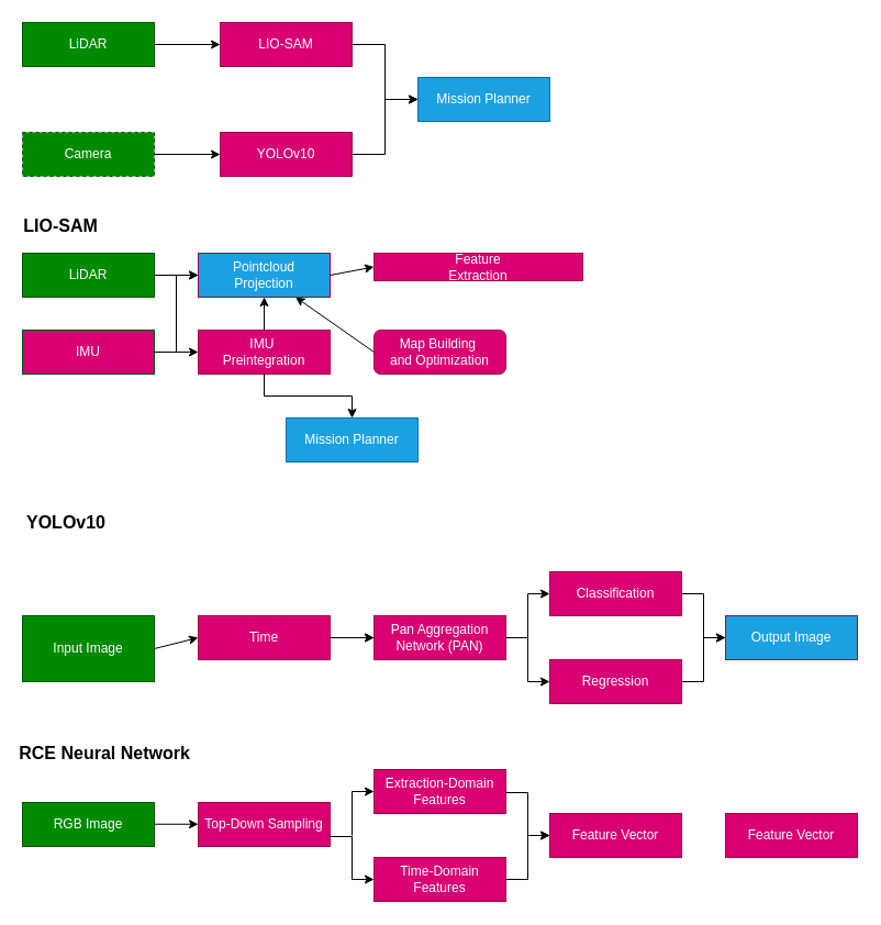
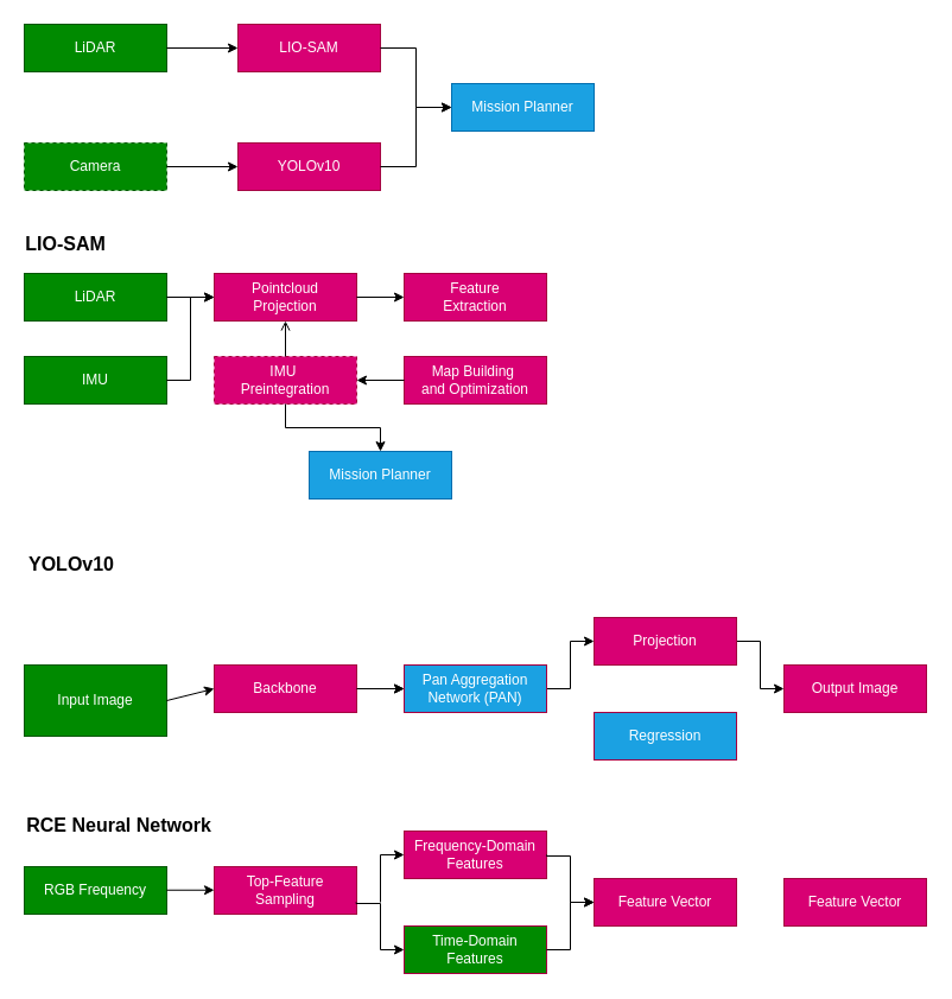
- <mxCell id="14" value="Feature&lt;div&gt;Extraction&lt;/div&gt;" style="rounded=0;whiteSpace=wrap;html=1;fillColor=#d80073;fontColor=#ffffff;strokeColor=#A50040;" vertex="1" parent="1"><mxGeometry x="340" y="230" width="190" height="25" as="geometry" /></mxCell>
+ <mxCell id="14" value="Feature&lt;div&gt;Extraction&lt;/div&gt;" style="rounded=0;whiteSpace=wrap;html=1;fillColor=#d80073;fontColor=#ffffff;strokeColor=#A50040;" vertex="1" parent="1"><mxGeometry x="340" y="230" width="120" height="40" as="geometry" /></mxCell>
- <mxCell id="13" value="Pointcloud&lt;div&gt;Projection&lt;/div&gt;" style="rounded=0;whiteSpace=wrap;html=1;fillColor=#1ba1e2;fontColor=#ffffff;strokeColor=#A50040;" vertex="1" parent="1"><mxGeometry x="180" y="230" width="120" height="40" as="geometry" /></mxCell>
+ <mxCell id="13" value="Pointcloud&lt;div&gt;Projection&lt;/div&gt;" style="rounded=0;whiteSpace=wrap;html=1;fillColor=#d80073;fontColor=#ffffff;strokeColor=#A50040;" vertex="1" parent="1"><mxGeometry x="180" y="230" width="120" height="40" as="geometry" /></mxCell>
- <mxCell id="25" value="" style="endArrow=classic;html=1;rounded=0;exitX=0.5;exitY=0;exitDx=0;exitDy=0;entryX=0.5;entryY=1;entryDx=0;entryDy=0;" edge="1" parent="1" source="17" target="13"><mxGeometry width="50" height="50" relative="1" as="geometry"><mxPoint x="200" y="280" as="sourcePoint" /><mxPoint x="240" y="280" as="targetPoint" /></mxGeometry></mxCell>
+ <mxCell id="25" value="" style="endArrow=open;html=1;rounded=0;exitX=0.5;exitY=0;exitDx=0;exitDy=0;entryX=0.5;entryY=1;entryDx=0;entryDy=0;" edge="1" parent="1" source="17" target="13"><mxGeometry width="50" height="50" relative="1" as="geometry"><mxPoint x="200" y="280" as="sourcePoint" /><mxPoint x="240" y="280" as="targetPoint" /></mxGeometry></mxCell>
- <mxCell id="21" value="" style="endArrow=classic;html=1;rounded=0;exitX=0;exitY=0.5;exitDx=0;exitDy=0;" edge="1" parent="1" source="15" target="13"><mxGeometry width="50" height="50" relative="1" as="geometry"><mxPoint x="400" y="290" as="sourcePoint" /><mxPoint x="330" y="320" as="targetPoint" /></mxGeometry></mxCell>
+ <mxCell id="21" value="" style="endArrow=classic;html=1;rounded=0;exitX=0;exitY=0.5;exitDx=0;exitDy=0;entryX=1;entryY=0.5;entryDx=0;entryDy=0;" edge="1" parent="1" source="15" target="17"><mxGeometry width="50" height="50" relative="1" as="geometry"><mxPoint x="400" y="290" as="sourcePoint" /><mxPoint x="330" y="320" as="targetPoint" /></mxGeometry></mxCell>
- <mxCell id="16" value="IMU" style="rounded=0;whiteSpace=wrap;html=1;fillColor=#d80073;fontColor=#ffffff;strokeColor=#005700;" vertex="1" parent="1"><mxGeometry x="20" y="300" width="120" height="40" as="geometry" /></mxCell>
+ <mxCell id="16" value="IMU" style="rounded=0;whiteSpace=wrap;html=1;fillColor=#008a00;fontColor=#ffffff;strokeColor=#005700;" vertex="1" parent="1"><mxGeometry x="20" y="300" width="120" height="40" as="geometry" /></mxCell>
- <mxCell id="23" value="" style="endArrow=classic;html=1;rounded=0;exitX=1;exitY=0.5;exitDx=0;exitDy=0;entryX=0;entryY=0.5;entryDx=0;entryDy=0;" edge="1" parent="1" source="16" target="17"><mxGeometry width="50" height="50" relative="1" as="geometry"><mxPoint x="160" y="250" as="sourcePoint" /><mxPoint x="200" y="250" as="targetPoint" /></mxGeometry></mxCell>
- <mxCell id="17" value="IMU&amp;nbsp;&lt;div&gt;Preintegration&lt;/div&gt;" style="rounded=0;whiteSpace=wrap;html=1;fillColor=#d80073;fontColor=#ffffff;strokeColor=#A50040;" vertex="1" parent="1"><mxGeometry x="180" y="300" width="120" height="40" as="geometry" /></mxCell>
+ <mxCell id="17" value="IMU&amp;nbsp;&lt;div&gt;Preintegration&lt;/div&gt;" style="rounded=0;whiteSpace=wrap;html=1;fillColor=#d80073;fontColor=#ffffff;strokeColor=#A50040;dashed=1;" vertex="1" parent="1"><mxGeometry x="180" y="300" width="120" height="40" as="geometry" /></mxCell>
- <mxCell id="15" value="Map Building&amp;nbsp;&lt;div&gt;and Optimization&lt;/div&gt;" style="whiteSpace=wrap;html=1;fillColor=#d80073;fontColor=#ffffff;strokeColor=#A50040;rounded=1;" vertex="1" parent="1"><mxGeometry x="340" y="300" width="120" height="40" as="geometry" /></mxCell>
+ <mxCell id="15" value="Map Building&amp;nbsp;&lt;div&gt;and Optimization&lt;/div&gt;" style="rounded=0;whiteSpace=wrap;html=1;fillColor=#d80073;fontColor=#ffffff;strokeColor=#A50040;" vertex="1" parent="1"><mxGeometry x="340" y="300" width="120" height="40" as="geometry" /></mxCell>
- <mxCell id="34" value="Classification" style="rounded=0;whiteSpace=wrap;html=1;fillColor=#d80073;fontColor=#ffffff;strokeColor=#A50040;" vertex="1" parent="1"><mxGeometry x="500" y="520" width="120" height="40" as="geometry" /></mxCell>
+ <mxCell id="34" value="Projection" style="rounded=0;whiteSpace=wrap;html=1;fillColor=#d80073;fontColor=#ffffff;strokeColor=#A50040;" vertex="1" parent="1"><mxGeometry x="500" y="520" width="120" height="40" as="geometry" /></mxCell>
- <mxCell id="29" value="Time" style="rounded=0;whiteSpace=wrap;html=1;fillColor=#d80073;fontColor=#ffffff;strokeColor=#A50040;" vertex="1" parent="1"><mxGeometry x="180" y="560" width="120" height="40" as="geometry" /></mxCell>
+ <mxCell id="29" value="Backbone" style="rounded=0;whiteSpace=wrap;html=1;fillColor=#d80073;fontColor=#ffffff;strokeColor=#A50040;" vertex="1" parent="1"><mxGeometry x="180" y="560" width="120" height="40" as="geometry" /></mxCell>
- <mxCell id="32" value="Pan Aggregation Network (PAN)" style="rounded=0;whiteSpace=wrap;html=1;fillColor=#d80073;fontColor=#ffffff;strokeColor=#A50040;" vertex="1" parent="1"><mxGeometry x="340" y="560" width="120" height="40" as="geometry" /></mxCell>
+ <mxCell id="32" value="Pan Aggregation Network (PAN)" style="rounded=0;whiteSpace=wrap;html=1;fillColor=#1ba1e2;fontColor=#ffffff;strokeColor=#A50040;" vertex="1" parent="1"><mxGeometry x="340" y="560" width="120" height="40" as="geometry" /></mxCell>
- <mxCell id="37" value="Output Image" style="rounded=0;whiteSpace=wrap;html=1;fillColor=#1ba1e2;fontColor=#ffffff;strokeColor=#A50040;" vertex="1" parent="1"><mxGeometry x="660" y="560" width="120" height="40" as="geometry" /></mxCell>
+ <mxCell id="37" value="Output Image" style="rounded=0;whiteSpace=wrap;html=1;fillColor=#d80073;fontColor=#ffffff;strokeColor=#A50040;" vertex="1" parent="1"><mxGeometry x="660" y="560" width="120" height="40" as="geometry" /></mxCell>
- <mxCell id="31" style="edgeStyle=orthogonalEdgeStyle;rounded=0;orthogonalLoop=1;jettySize=auto;html=1;exitX=1;exitY=0.5;exitDx=0;exitDy=0;entryX=0;entryY=0.5;entryDx=0;entryDy=0;" edge="1" parent="1" source="32" target="36"><mxGeometry relative="1" as="geometry" /></mxCell>
- <mxCell id="35" style="edgeStyle=orthogonalEdgeStyle;rounded=0;orthogonalLoop=1;jettySize=auto;html=1;exitX=1;exitY=0.5;exitDx=0;exitDy=0;entryX=0;entryY=0.5;entryDx=0;entryDy=0;" edge="1" parent="1" source="36" target="37"><mxGeometry relative="1" as="geometry" /></mxCell>
- <mxCell id="36" value="Regression" style="rounded=0;whiteSpace=wrap;html=1;fillColor=#d80073;fontColor=#ffffff;strokeColor=#A50040;" vertex="1" parent="1"><mxGeometry x="500" y="600" width="120" height="40" as="geometry" /></mxCell>
+ <mxCell id="36" value="Regression" style="rounded=0;whiteSpace=wrap;html=1;fillColor=#1ba1e2;fontColor=#ffffff;strokeColor=#A50040;" vertex="1" parent="1"><mxGeometry x="500" y="600" width="120" height="40" as="geometry" /></mxCell>
- <mxCell id="40" value="&lt;font size=&quot;3&quot;&gt;RCE Neural Network&lt;/font&gt;" style="text;html=1;align=center;verticalAlign=middle;whiteSpace=wrap;rounded=0;fontStyle=1" vertex="1" parent="1"><mxGeometry x="15" y="670" width="160" height="30" as="geometry" /></mxCell>
+ <mxCell id="40" value="&lt;font size=&quot;3&quot;&gt;RCE Neural Network&lt;/font&gt;" style="text;html=1;align=center;verticalAlign=middle;whiteSpace=wrap;rounded=0;fontStyle=1" vertex="1" parent="1"><mxGeometry x="20" y="680" width="160" height="30" as="geometry" /></mxCell>
- <mxCell id="45" value="Extraction-Domain Features" style="rounded=0;whiteSpace=wrap;html=1;fillColor=#d80073;fontColor=#ffffff;strokeColor=#A50040;" vertex="1" parent="1"><mxGeometry x="340" y="700" width="120" height="40" as="geometry" /></mxCell>
+ <mxCell id="45" value="Frequency-Domain Features" style="rounded=0;whiteSpace=wrap;html=1;fillColor=#d80073;fontColor=#ffffff;strokeColor=#A50040;" vertex="1" parent="1"><mxGeometry x="340" y="700" width="120" height="40" as="geometry" /></mxCell>
- <mxCell id="41" value="RGB Image" style="rounded=0;whiteSpace=wrap;html=1;fillColor=#008a00;fontColor=#ffffff;strokeColor=#005700;" vertex="1" parent="1"><mxGeometry x="20" y="730" width="120" height="40" as="geometry" /></mxCell>
+ <mxCell id="41" value="RGB Frequency" style="rounded=0;whiteSpace=wrap;html=1;fillColor=#008a00;fontColor=#ffffff;strokeColor=#005700;" vertex="1" parent="1"><mxGeometry x="20" y="730" width="120" height="40" as="geometry" /></mxCell>
- <mxCell id="43" value="Top-Down Sampling" style="rounded=0;whiteSpace=wrap;html=1;fillColor=#d80073;fontColor=#ffffff;strokeColor=#A50040;" vertex="1" parent="1"><mxGeometry x="180" y="730" width="120" height="40" as="geometry" /></mxCell>
+ <mxCell id="43" value="Top-Feature Sampling" style="rounded=0;whiteSpace=wrap;html=1;fillColor=#d80073;fontColor=#ffffff;strokeColor=#A50040;" vertex="1" parent="1"><mxGeometry x="180" y="730" width="120" height="40" as="geometry" /></mxCell>
- <mxCell id="44" value="Time-Domain Features" style="rounded=0;whiteSpace=wrap;html=1;fillColor=#d80073;fontColor=#ffffff;strokeColor=#A50040;" vertex="1" parent="1"><mxGeometry x="340" y="780" width="120" height="40" as="geometry" /></mxCell>
+ <mxCell id="44" value="Time-Domain Features" style="rounded=0;whiteSpace=wrap;html=1;fillColor=#008a00;fontColor=#ffffff;strokeColor=#A50040;" vertex="1" parent="1"><mxGeometry x="340" y="780" width="120" height="40" as="geometry" /></mxCell>
